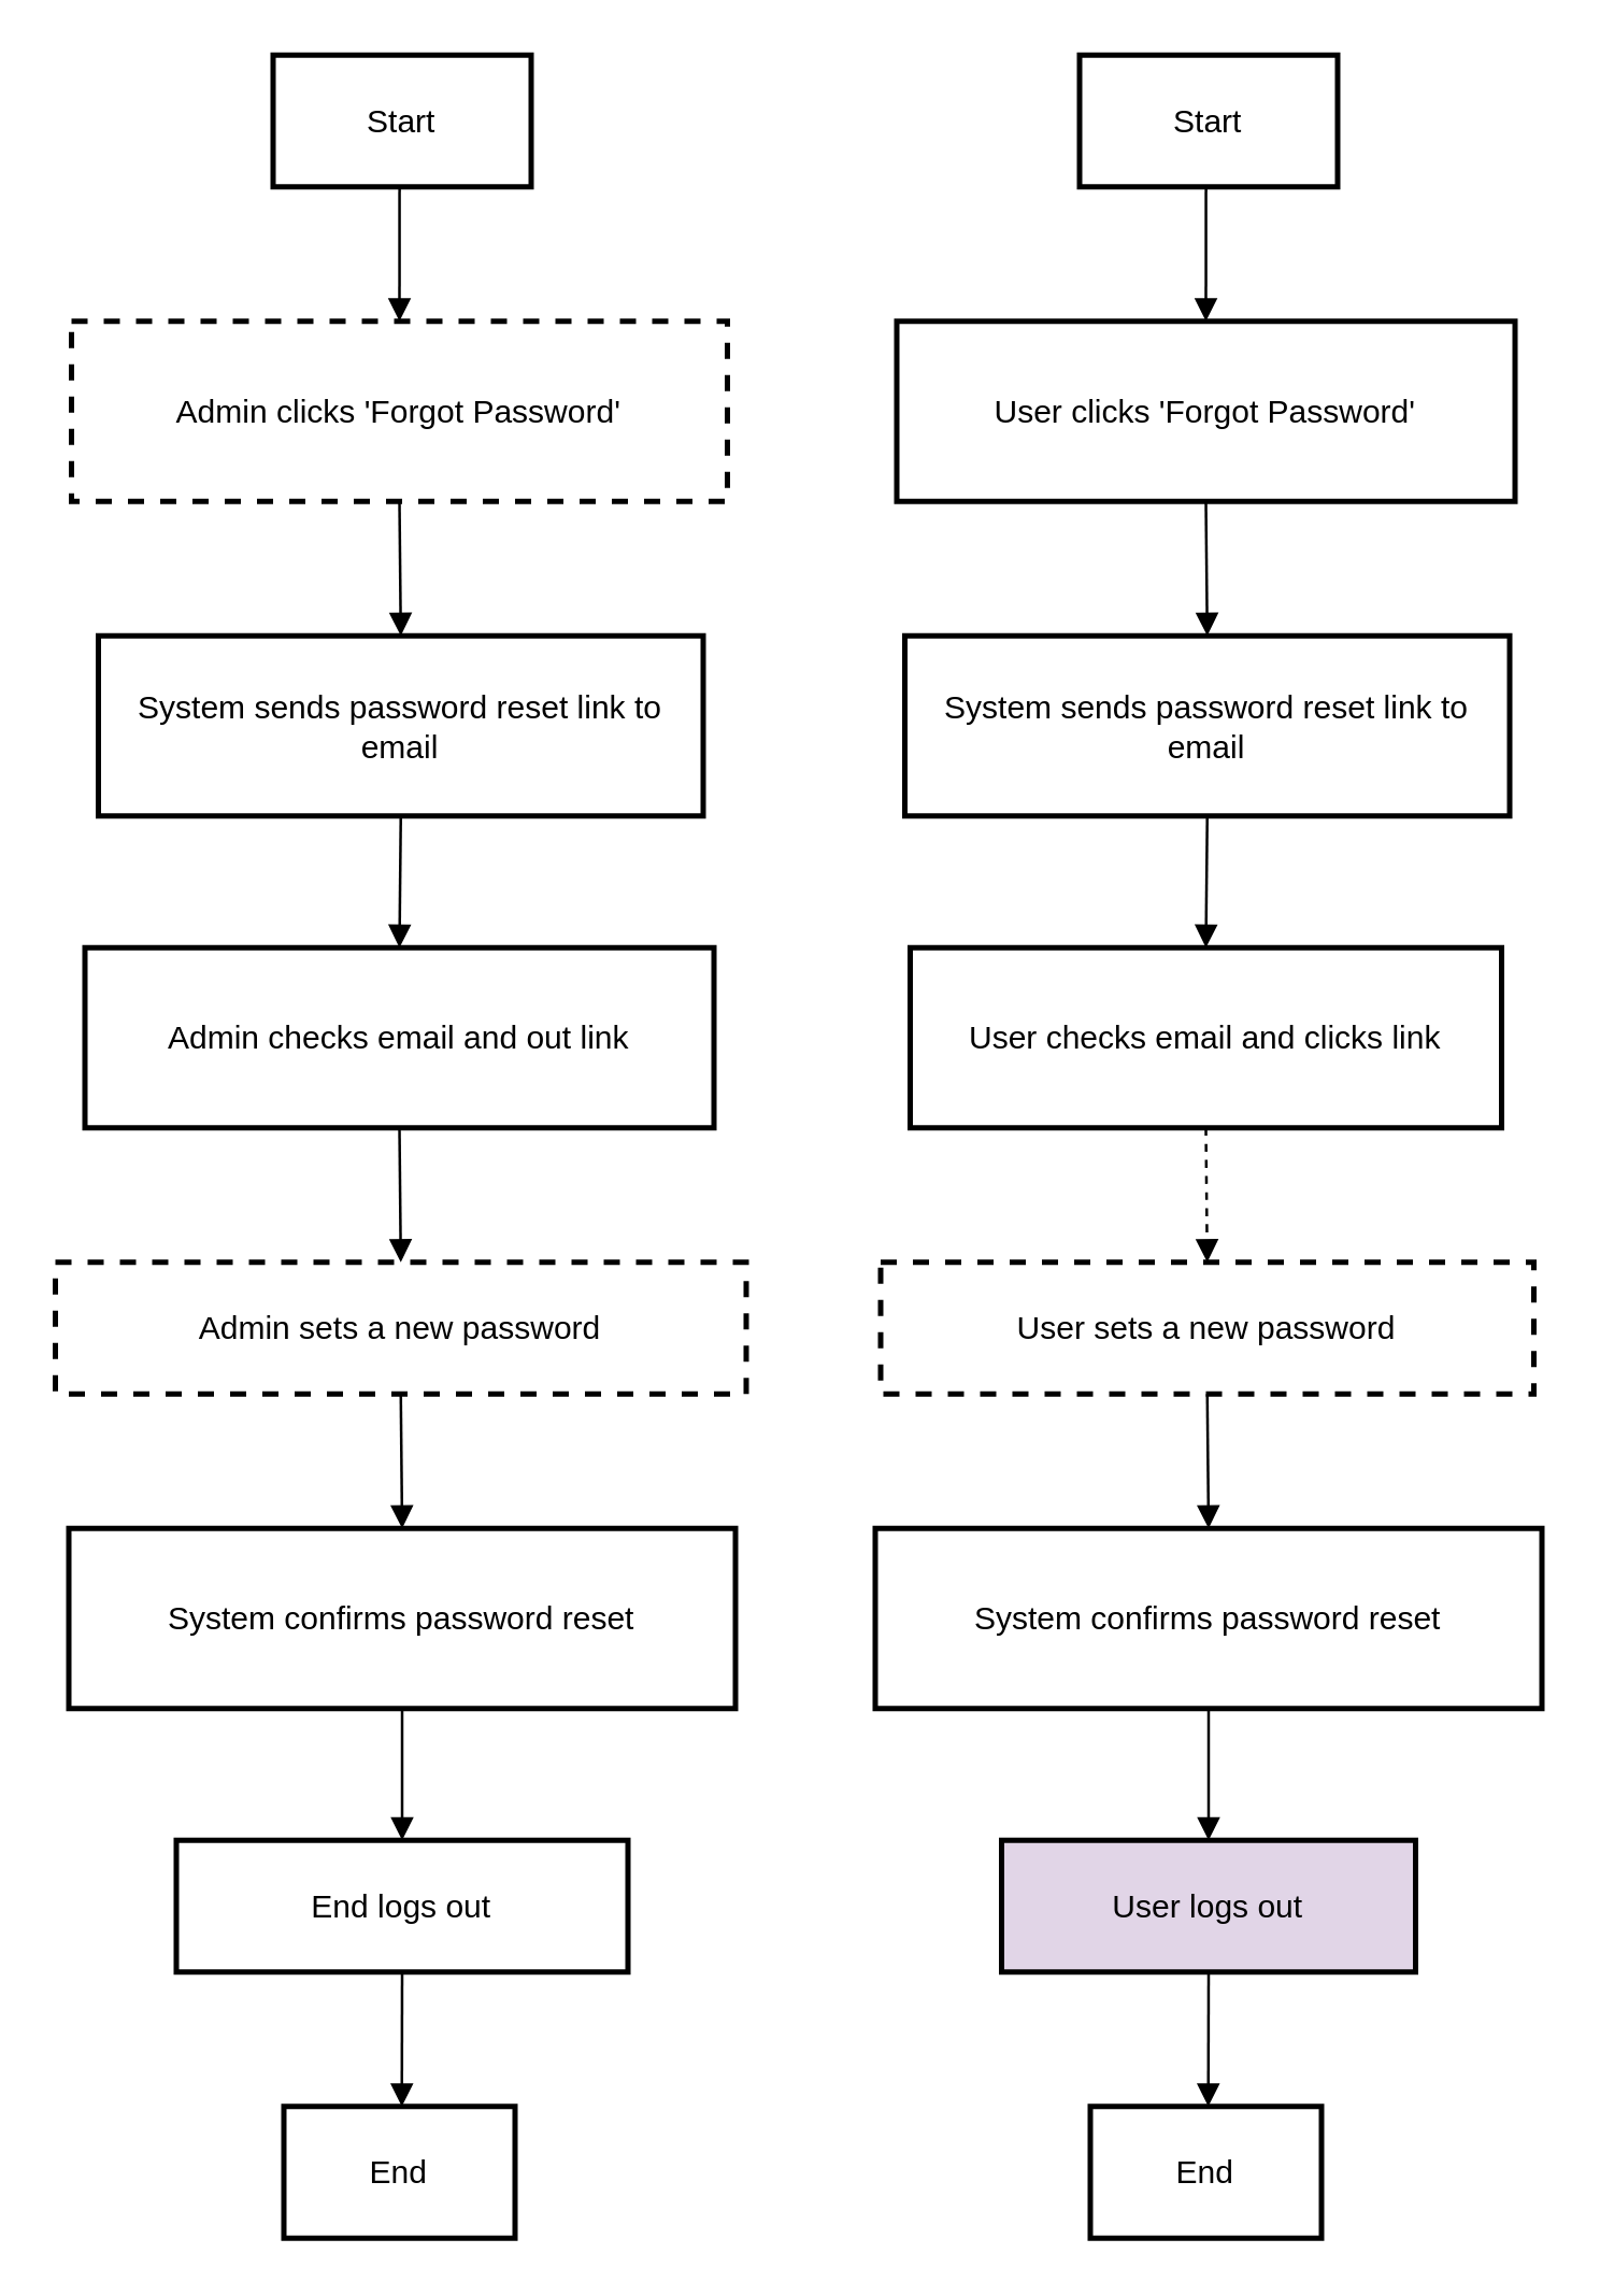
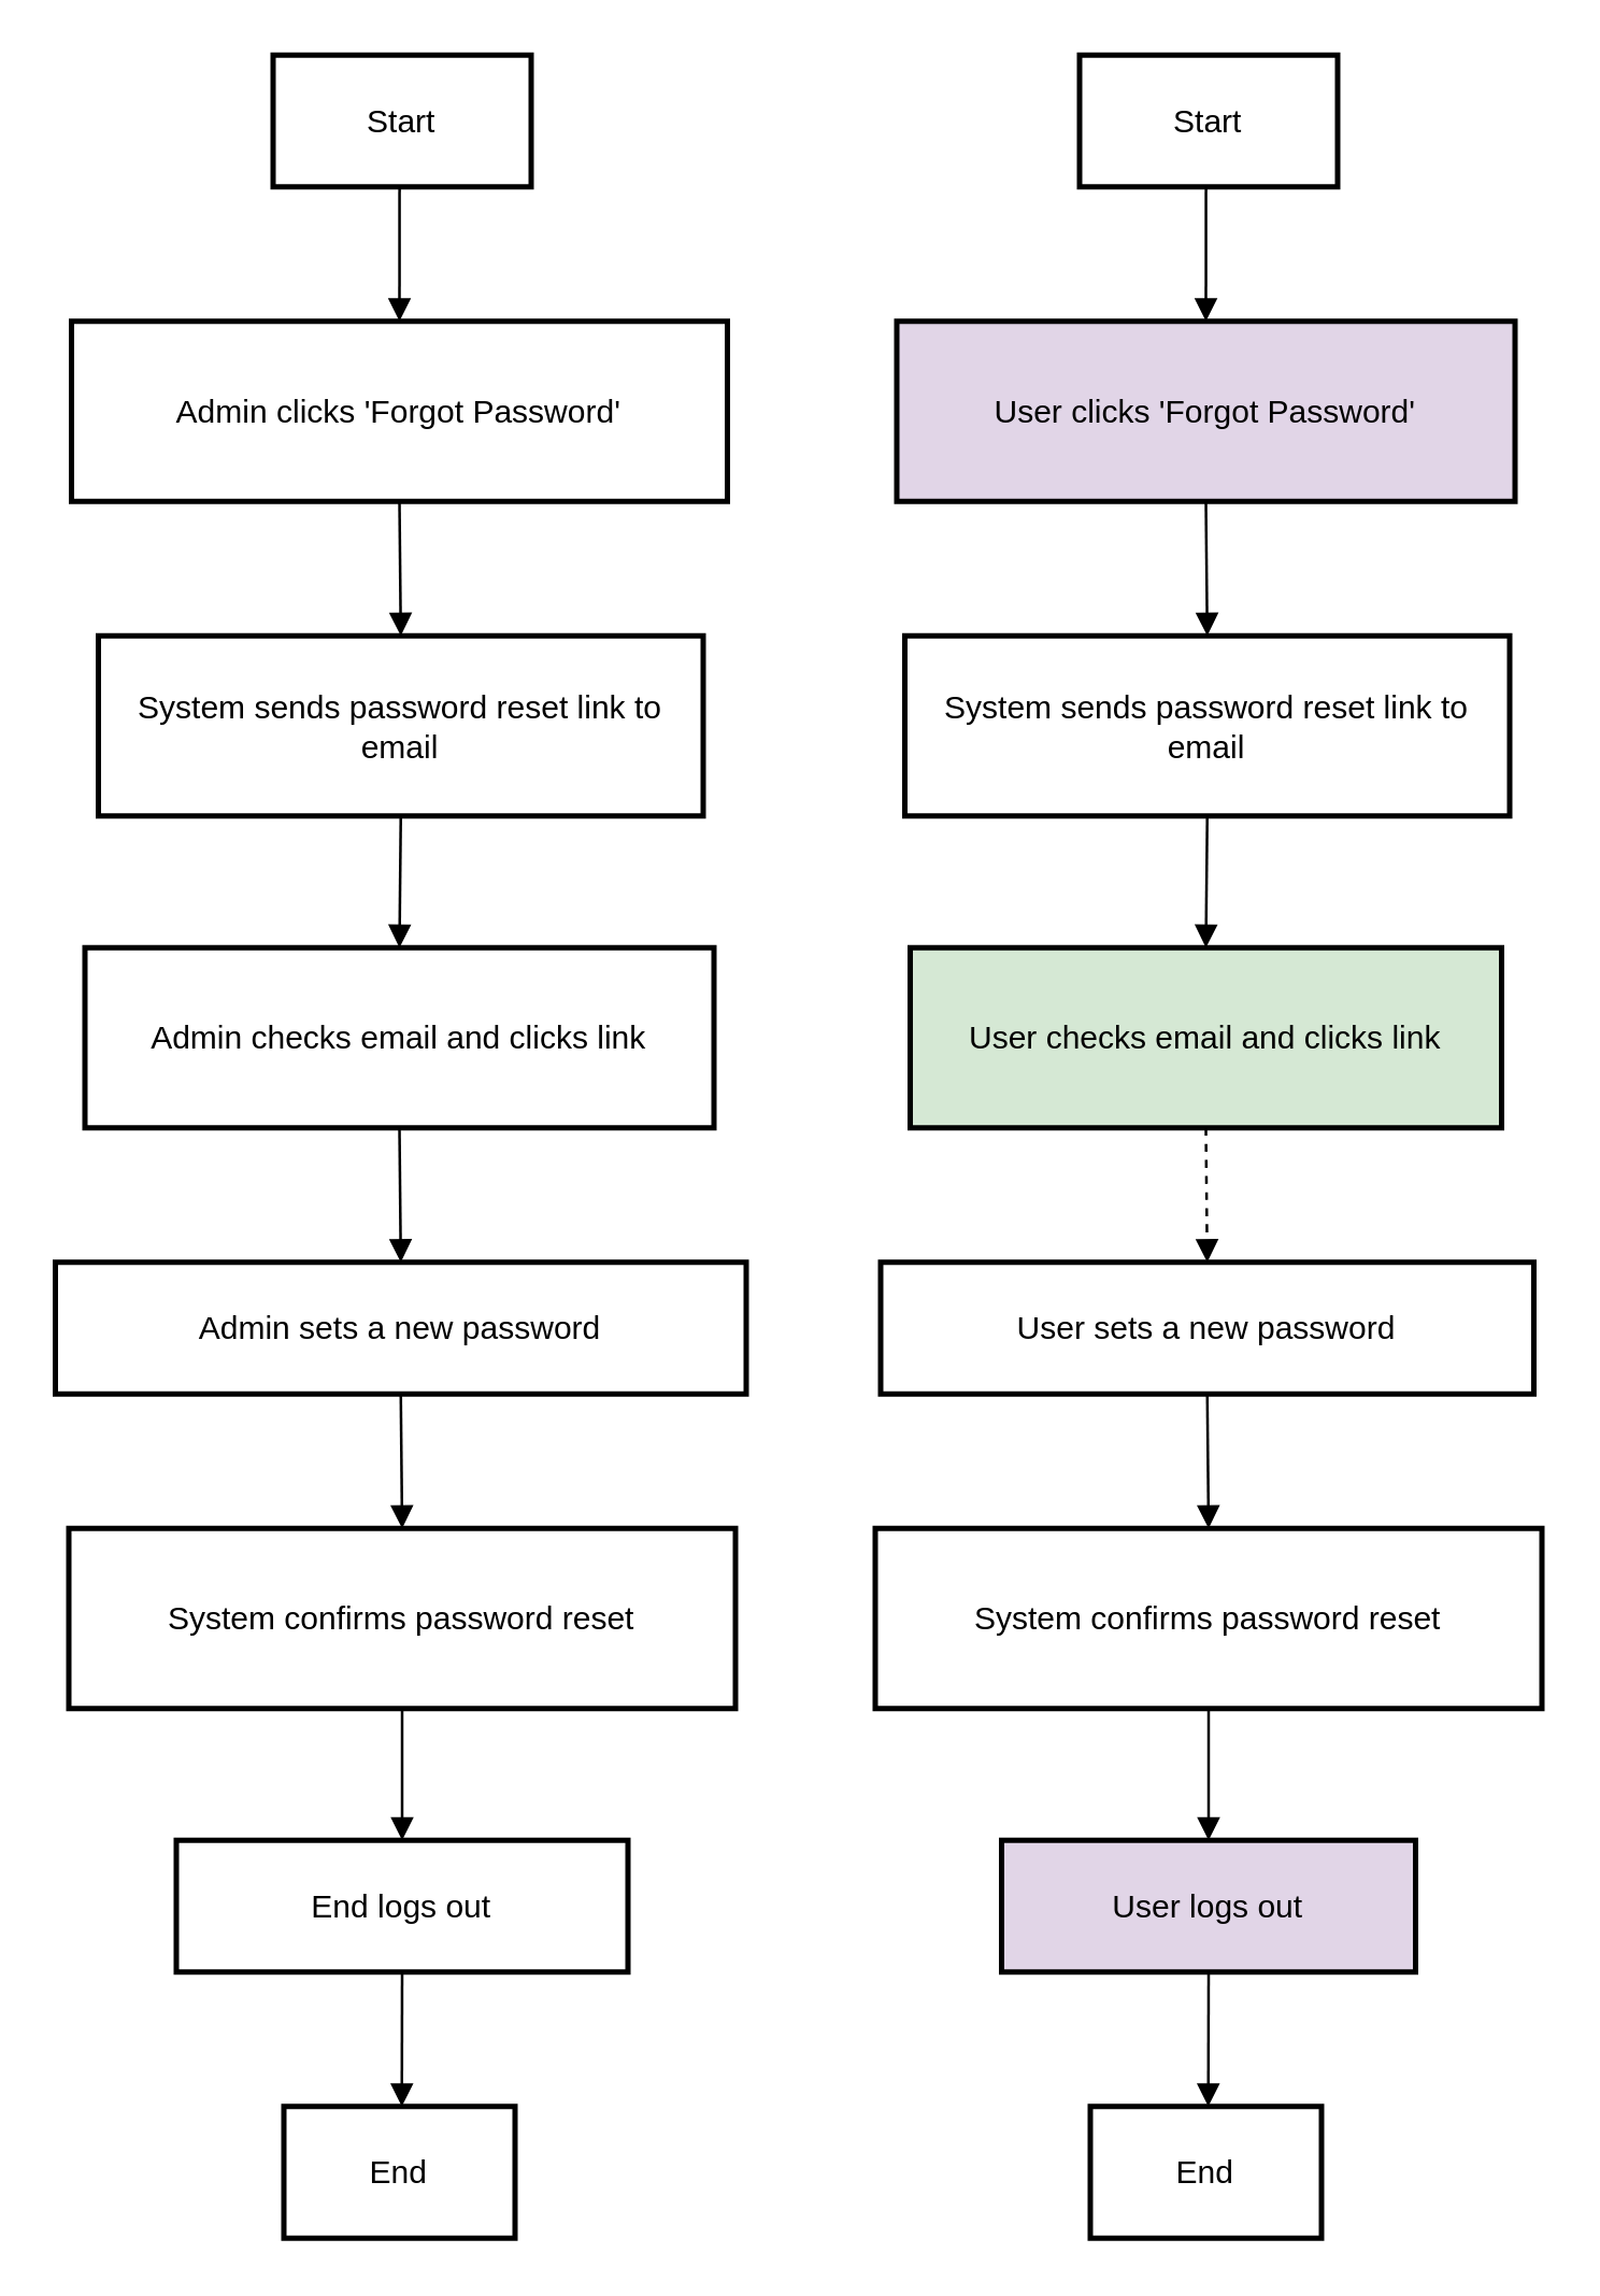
- <mxCell id="3" value="Admin clicks 'Forgot Password'" style="whiteSpace=wrap;strokeWidth=2;dashed=1;" vertex="1" parent="1"><mxGeometry x="26" y="119" width="244" height="67" as="geometry" /></mxCell>
+ <mxCell id="3" value="Admin clicks 'Forgot Password'" style="whiteSpace=wrap;strokeWidth=2;" vertex="1" parent="1"><mxGeometry x="26" y="119" width="244" height="67" as="geometry" /></mxCell>
- <mxCell id="11" value="User clicks 'Forgot Password'" style="whiteSpace=wrap;strokeWidth=2;" vertex="1" parent="1"><mxGeometry x="333" y="119" width="230" height="67" as="geometry" /></mxCell>
+ <mxCell id="11" value="User clicks 'Forgot Password'" style="whiteSpace=wrap;strokeWidth=2;fillColor=#e1d5e7;" vertex="1" parent="1"><mxGeometry x="333" y="119" width="230" height="67" as="geometry" /></mxCell>
- <mxCell id="13" value="User checks email and clicks link" style="whiteSpace=wrap;strokeWidth=2;" vertex="1" parent="1"><mxGeometry x="338" y="352" width="220" height="67" as="geometry" /></mxCell>
+ <mxCell id="13" value="User checks email and clicks link" style="whiteSpace=wrap;strokeWidth=2;fillColor=#d5e8d4;" vertex="1" parent="1"><mxGeometry x="338" y="352" width="220" height="67" as="geometry" /></mxCell>
- <mxCell id="5" value="Admin checks email and out link" style="whiteSpace=wrap;strokeWidth=2;" vertex="1" parent="1"><mxGeometry x="31" y="352" width="234" height="67" as="geometry" /></mxCell>
+ <mxCell id="5" value="Admin checks email and clicks link" style="whiteSpace=wrap;strokeWidth=2;" vertex="1" parent="1"><mxGeometry x="31" y="352" width="234" height="67" as="geometry" /></mxCell>
- <mxCell id="6" value="Admin sets a new password" style="whiteSpace=wrap;strokeWidth=2;dashed=1;" vertex="1" parent="1"><mxGeometry x="20" y="469" width="257" height="49" as="geometry" /></mxCell>
+ <mxCell id="6" value="Admin sets a new password" style="whiteSpace=wrap;strokeWidth=2;" vertex="1" parent="1"><mxGeometry x="20" y="469" width="257" height="49" as="geometry" /></mxCell>
- <mxCell id="14" value="User sets a new password" style="whiteSpace=wrap;strokeWidth=2;dashed=1;" vertex="1" parent="1"><mxGeometry x="327" y="469" width="243" height="49" as="geometry" /></mxCell>
+ <mxCell id="14" value="User sets a new password" style="whiteSpace=wrap;strokeWidth=2;" vertex="1" parent="1"><mxGeometry x="327" y="469" width="243" height="49" as="geometry" /></mxCell>
